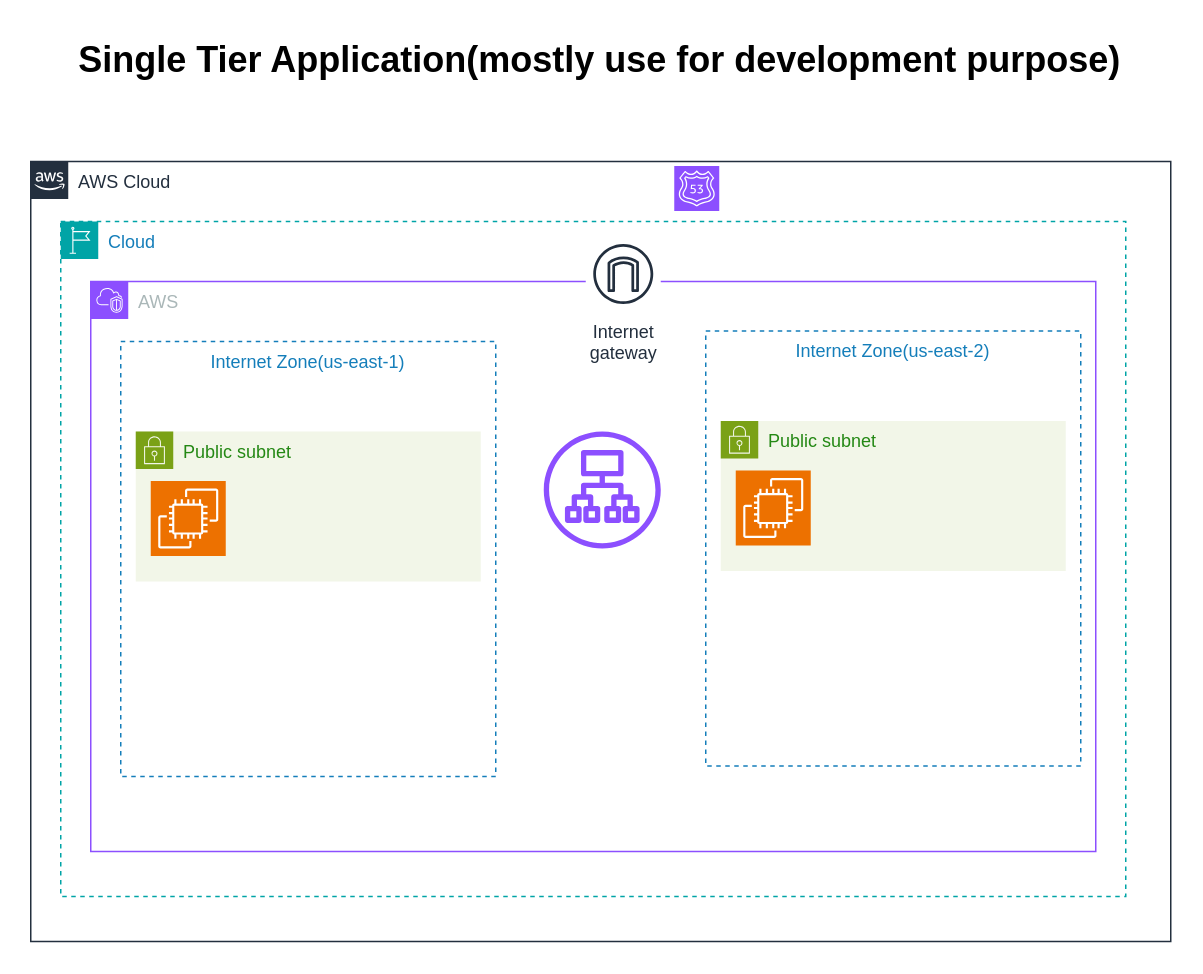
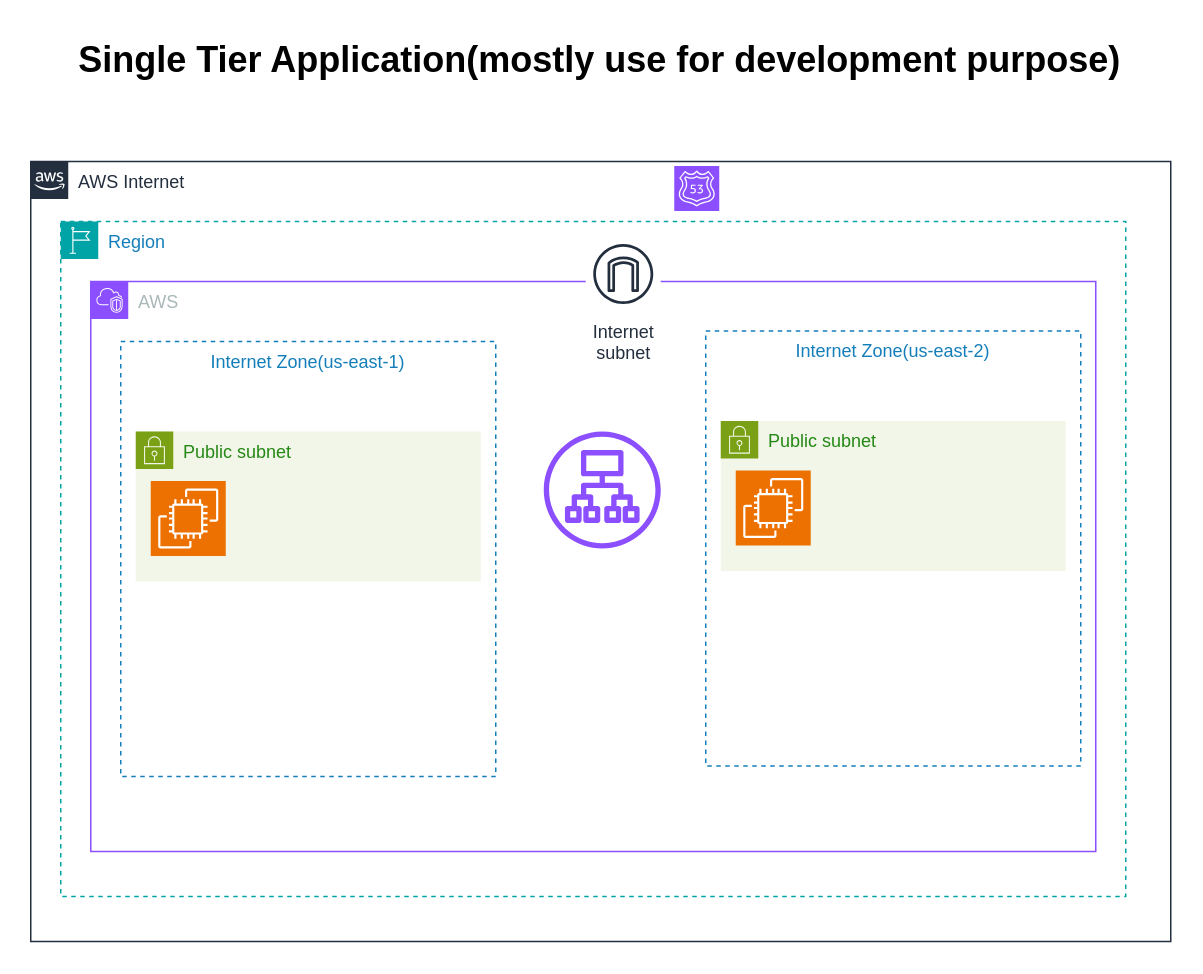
- <mxCell id="2" value="AWS Cloud" style="points=[[0,0],[0.25,0],[0.5,0],[0.75,0],[1,0],[1,0.25],[1,0.5],[1,0.75],[1,1],[0.75,1],[0.5,1],[0.25,1],[0,1],[0,0.75],[0,0.5],[0,0.25]];outlineConnect=0;gradientColor=none;html=1;whiteSpace=wrap;fontSize=12;fontStyle=0;container=1;pointerEvents=0;collapsible=0;recursiveResize=0;shape=mxgraph.aws4.group;grIcon=mxgraph.aws4.group_aws_cloud_alt;strokeColor=#232F3E;fillColor=none;verticalAlign=top;align=left;spacingLeft=30;fontColor=#232F3E;dashed=0;" parent="1" vertex="1"><mxGeometry x="20" y="107" width="760" height="520" as="geometry" /></mxCell>
+ <mxCell id="2" value="AWS Internet" style="points=[[0,0],[0.25,0],[0.5,0],[0.75,0],[1,0],[1,0.25],[1,0.5],[1,0.75],[1,1],[0.75,1],[0.5,1],[0.25,1],[0,1],[0,0.75],[0,0.5],[0,0.25]];outlineConnect=0;gradientColor=none;html=1;whiteSpace=wrap;fontSize=12;fontStyle=0;container=1;pointerEvents=0;collapsible=0;recursiveResize=0;shape=mxgraph.aws4.group;grIcon=mxgraph.aws4.group_aws_cloud_alt;strokeColor=#232F3E;fillColor=none;verticalAlign=top;align=left;spacingLeft=30;fontColor=#232F3E;dashed=0;" parent="1" vertex="1"><mxGeometry x="20" y="107" width="760" height="520" as="geometry" /></mxCell>
- <mxCell id="4" value="Cloud" style="points=[[0,0],[0.25,0],[0.5,0],[0.75,0],[1,0],[1,0.25],[1,0.5],[1,0.75],[1,1],[0.75,1],[0.5,1],[0.25,1],[0,1],[0,0.75],[0,0.5],[0,0.25]];outlineConnect=0;gradientColor=none;html=1;whiteSpace=wrap;fontSize=12;fontStyle=0;container=1;pointerEvents=0;collapsible=0;recursiveResize=0;shape=mxgraph.aws4.group;grIcon=mxgraph.aws4.group_region;strokeColor=#00A4A6;fillColor=none;verticalAlign=top;align=left;spacingLeft=30;fontColor=#147EBA;dashed=1;" parent="1" vertex="1"><mxGeometry x="40" y="147" width="710" height="450" as="geometry" /></mxCell>
+ <mxCell id="4" value="Region" style="points=[[0,0],[0.25,0],[0.5,0],[0.75,0],[1,0],[1,0.25],[1,0.5],[1,0.75],[1,1],[0.75,1],[0.5,1],[0.25,1],[0,1],[0,0.75],[0,0.5],[0,0.25]];outlineConnect=0;gradientColor=none;html=1;whiteSpace=wrap;fontSize=12;fontStyle=0;container=1;pointerEvents=0;collapsible=0;recursiveResize=0;shape=mxgraph.aws4.group;grIcon=mxgraph.aws4.group_region;strokeColor=#00A4A6;fillColor=none;verticalAlign=top;align=left;spacingLeft=30;fontColor=#147EBA;dashed=1;" parent="1" vertex="1"><mxGeometry x="40" y="147" width="710" height="450" as="geometry" /></mxCell>
- <mxCell id="9" value="Internet&#10;gateway" style="sketch=0;outlineConnect=0;fontColor=#232F3E;gradientColor=none;strokeColor=#232F3E;fillColor=#ffffff;dashed=0;verticalLabelPosition=bottom;verticalAlign=top;align=center;html=1;fontSize=12;fontStyle=0;aspect=fixed;shape=mxgraph.aws4.resourceIcon;resIcon=mxgraph.aws4.internet_gateway;" vertex="1" parent="5"><mxGeometry x="330" y="-30" width="50" height="50" as="geometry" /></mxCell>
+ <mxCell id="9" value="Internet&#10;subnet" style="sketch=0;outlineConnect=0;fontColor=#232F3E;gradientColor=none;strokeColor=#232F3E;fillColor=#ffffff;dashed=0;verticalLabelPosition=bottom;verticalAlign=top;align=center;html=1;fontSize=12;fontStyle=0;aspect=fixed;shape=mxgraph.aws4.resourceIcon;resIcon=mxgraph.aws4.internet_gateway;" vertex="1" parent="5"><mxGeometry x="330" y="-30" width="50" height="50" as="geometry" /></mxCell>
